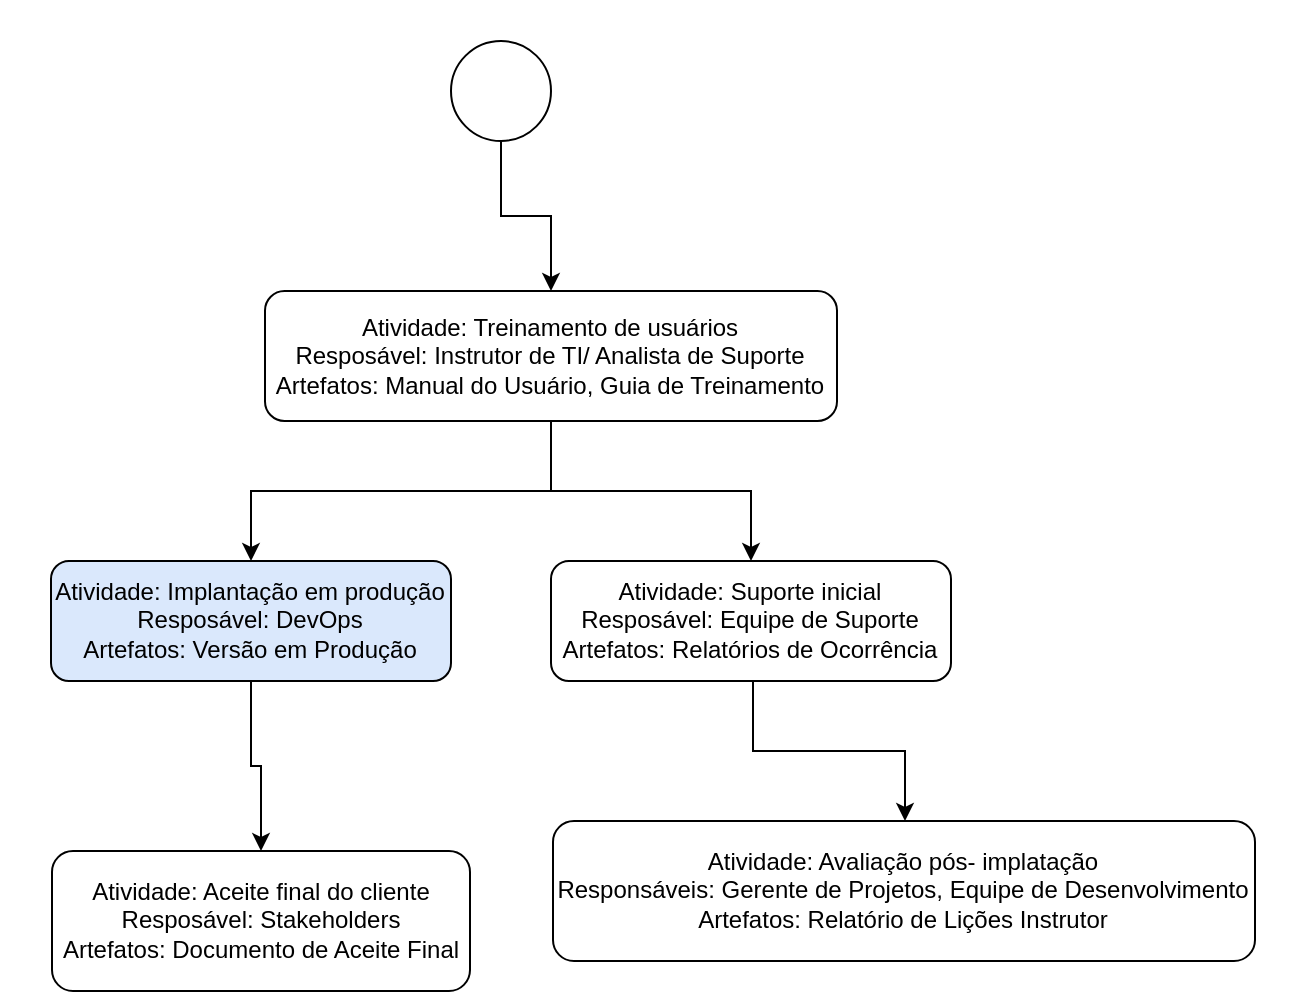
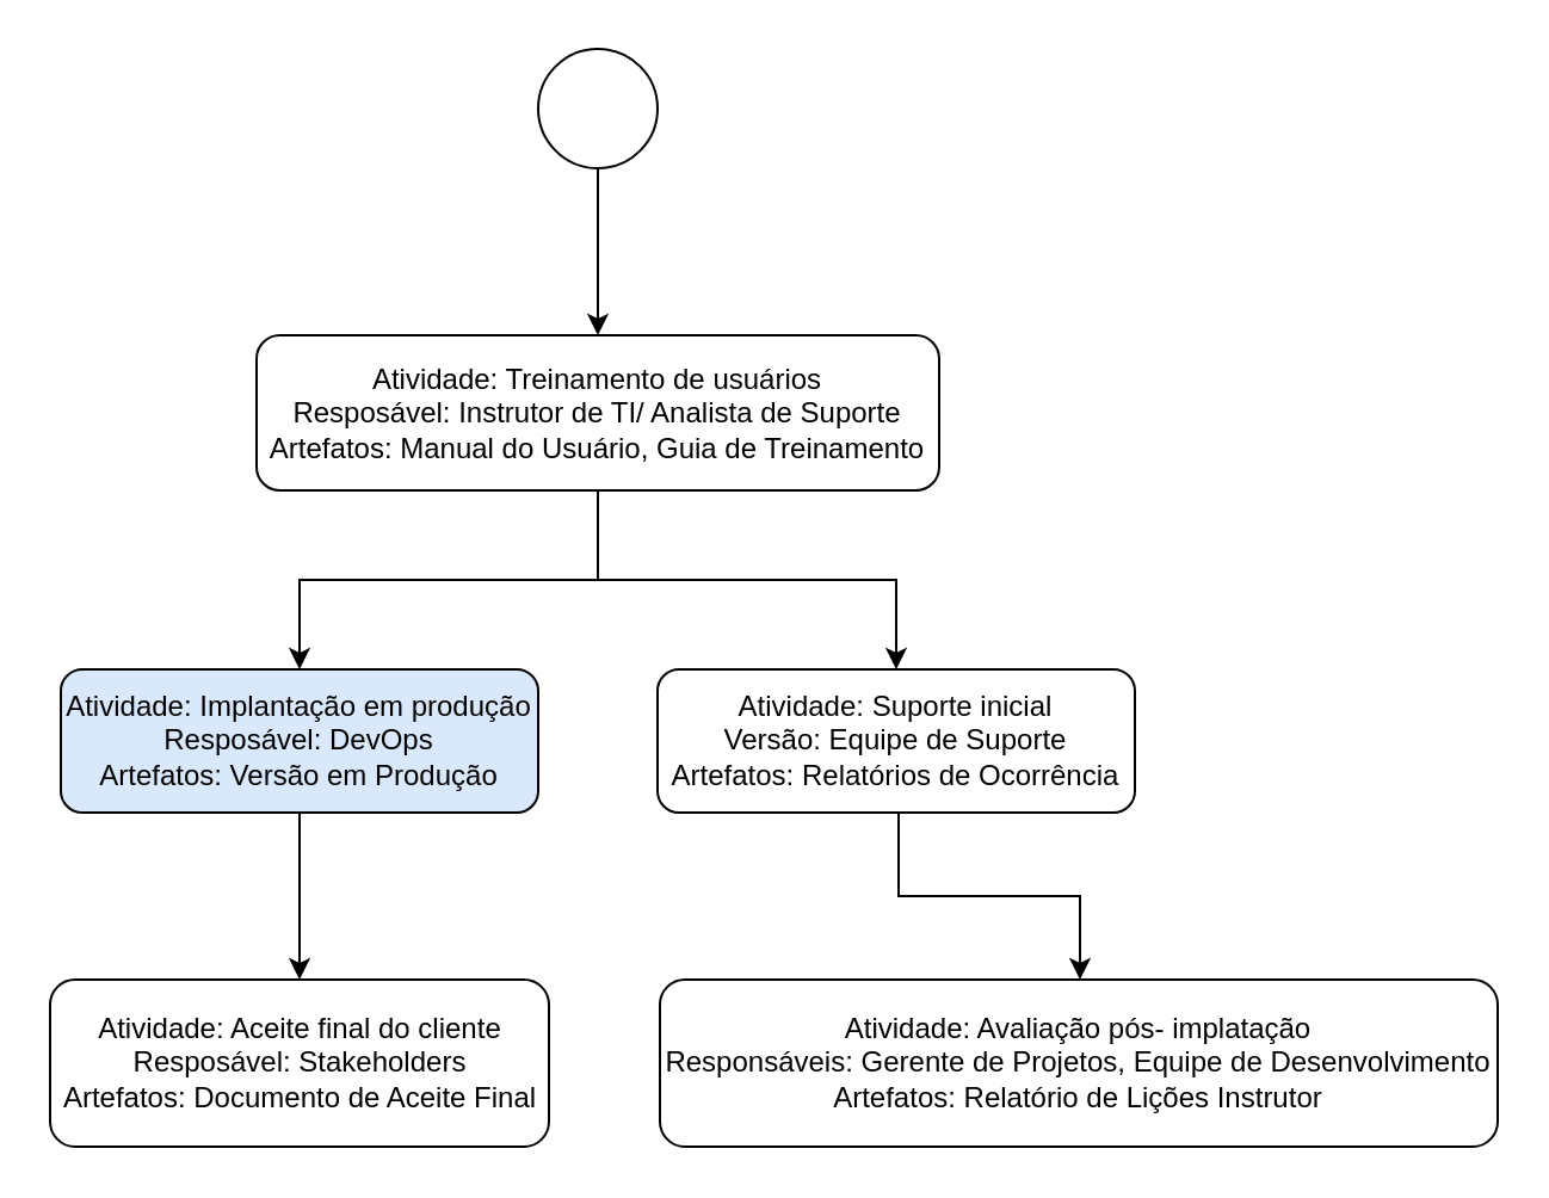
- <mxCell id="6" value="Atividade: Treinamento de usuários&lt;div&gt;Resposável: Instrutor de TI/ Analista de Suporte&lt;/div&gt;&lt;div&gt;Artefatos: Manual do Usuário, Guia de Treinamento&lt;/div&gt;" style="rounded=1;whiteSpace=wrap;html=1;" vertex="1" parent="1"><mxGeometry x="132" y="145" width="286" height="65" as="geometry" /></mxCell>
+ <mxCell id="6" value="Atividade: Treinamento de usuários&lt;div&gt;Resposável: Instrutor de TI/ Analista de Suporte&lt;/div&gt;&lt;div&gt;Artefatos: Manual do Usuário, Guia de Treinamento&lt;/div&gt;" style="rounded=1;whiteSpace=wrap;html=1;" vertex="1" parent="1"><mxGeometry x="107" y="140" width="286" height="65" as="geometry" /></mxCell>
- <mxCell id="10" value="Atividade: Suporte inicial&lt;div&gt;Resposável: Equipe de Suporte&lt;/div&gt;&lt;div&gt;Artefatos: Relatórios de Ocorrência&lt;/div&gt;" style="rounded=1;whiteSpace=wrap;html=1;" vertex="1" parent="1"><mxGeometry x="275" y="280" width="200" height="60" as="geometry" /></mxCell>
+ <mxCell id="10" value="Atividade: Suporte inicial&lt;div&gt;Versão: Equipe de Suporte&lt;/div&gt;&lt;div&gt;Artefatos: Relatórios de Ocorrência&lt;/div&gt;" style="rounded=1;whiteSpace=wrap;html=1;" vertex="1" parent="1"><mxGeometry x="275" y="280" width="200" height="60" as="geometry" /></mxCell>
- <mxCell id="11" value="Atividade: Aceite final do cliente&lt;div&gt;Resposável: Stakeholders&lt;/div&gt;&lt;div&gt;Artefatos: Documento de Aceite Final&lt;/div&gt;" style="rounded=1;whiteSpace=wrap;html=1;" vertex="1" parent="1"><mxGeometry x="25.5" y="425" width="209" height="70" as="geometry" /></mxCell>
+ <mxCell id="11" value="Atividade: Aceite final do cliente&lt;div&gt;Resposável: Stakeholders&lt;/div&gt;&lt;div&gt;Artefatos: Documento de Aceite Final&lt;/div&gt;" style="rounded=1;whiteSpace=wrap;html=1;" vertex="1" parent="1"><mxGeometry x="20.5" y="410" width="209" height="70" as="geometry" /></mxCell>
